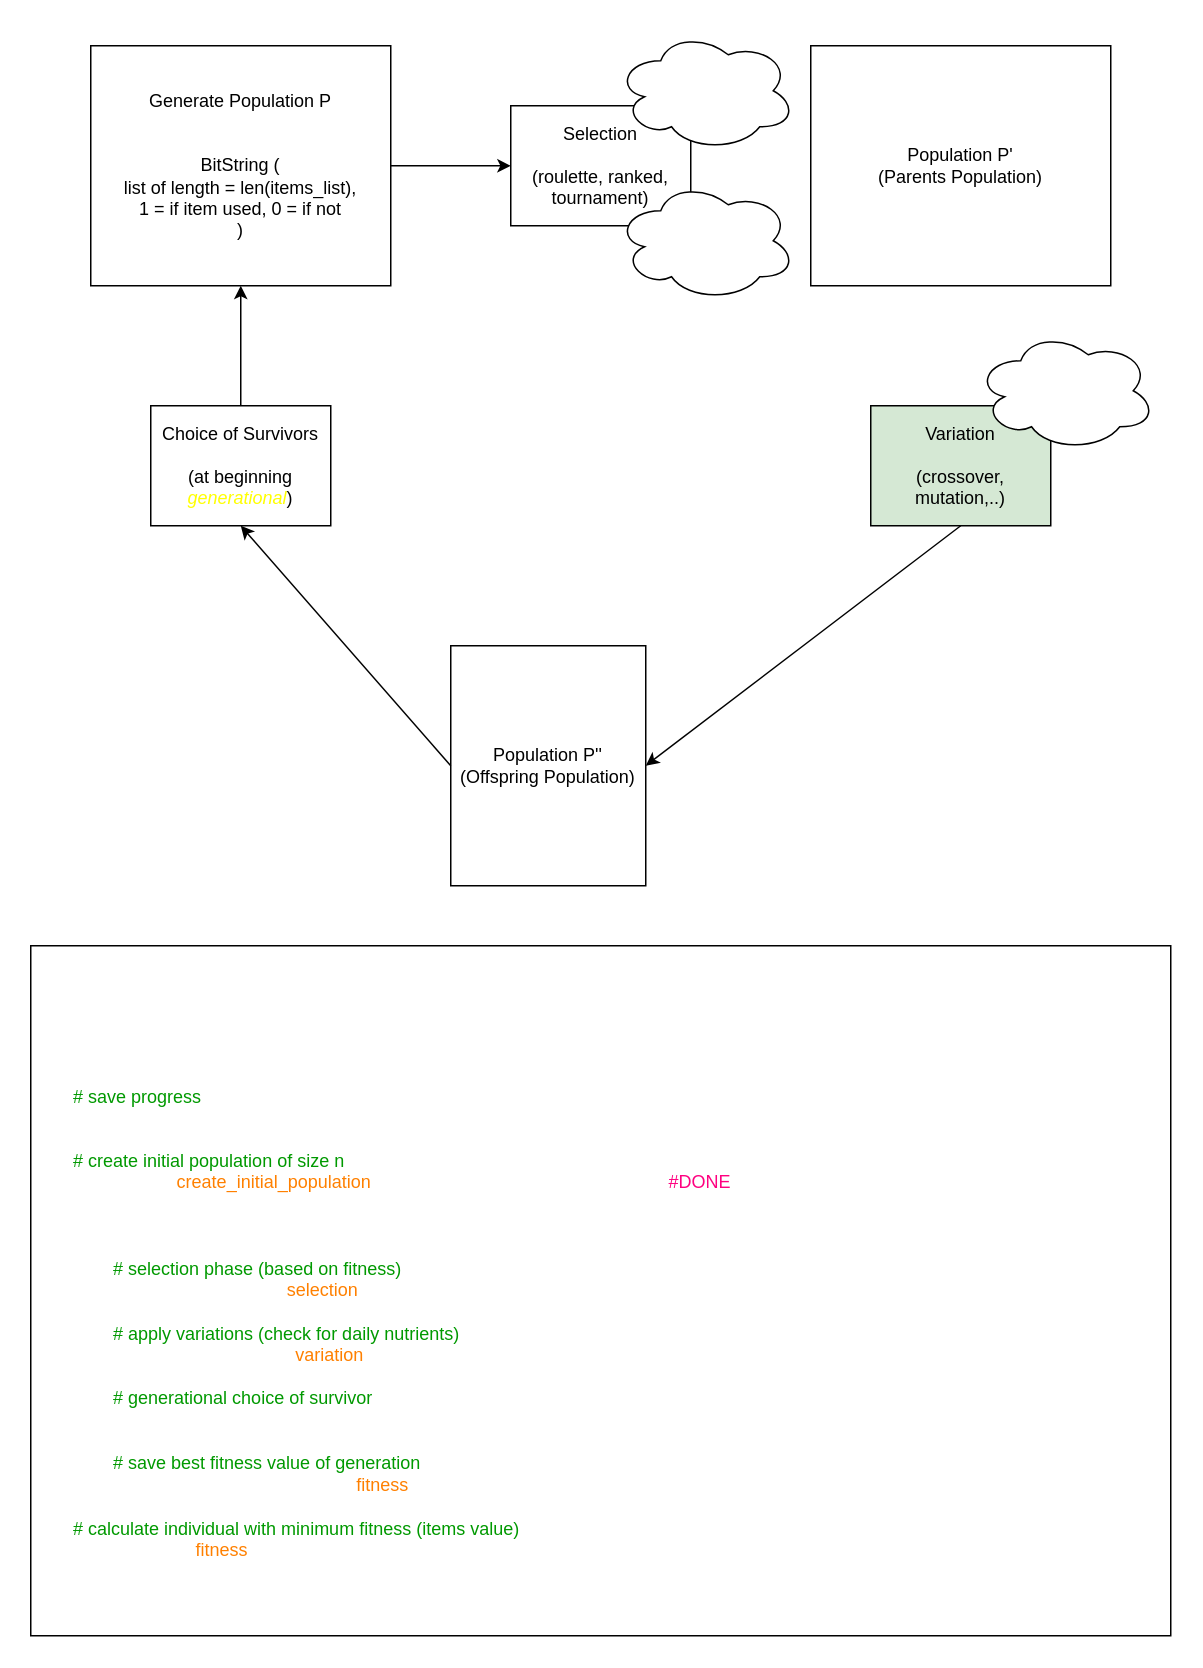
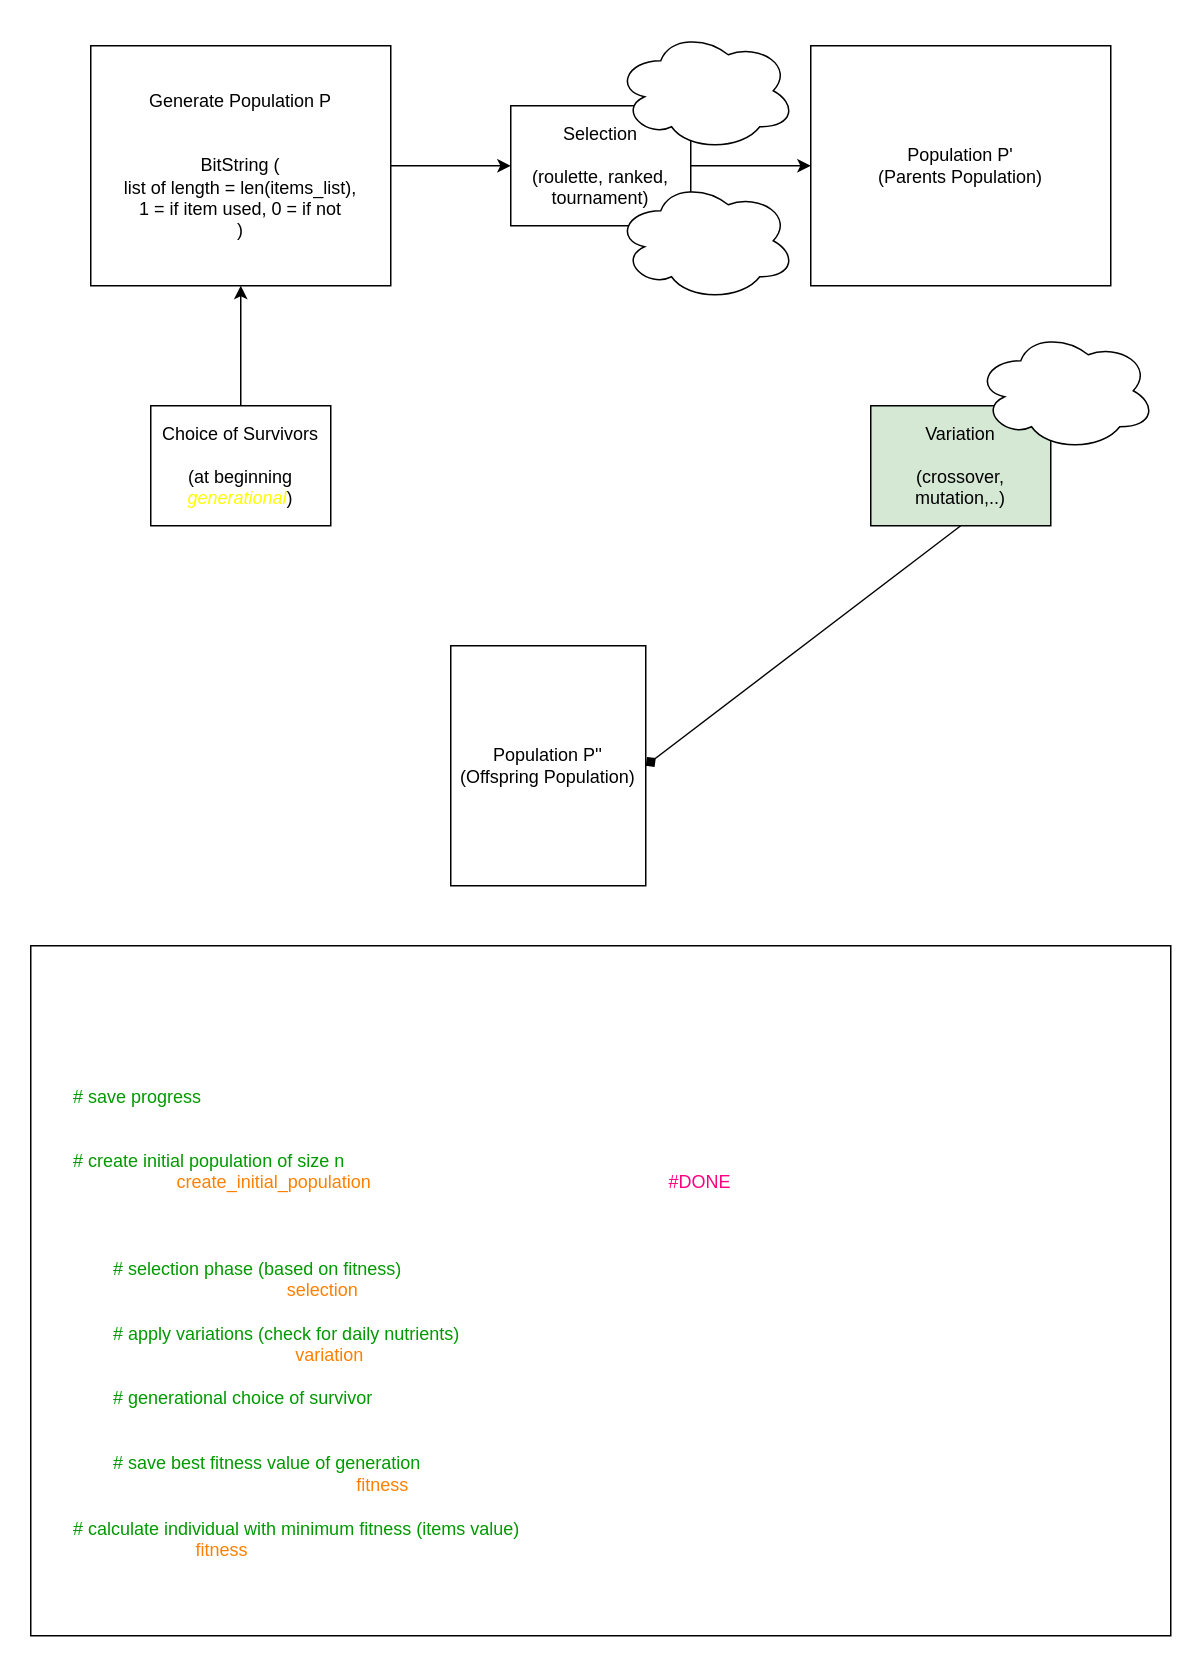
+ <mxCell id="6" value="" style="endArrow=classic;html=1;exitX=1;exitY=0.5;exitDx=0;exitDy=0;entryX=0;entryY=0.5;entryDx=0;entryDy=0;" parent="1" source="3" target="4" edge="1"><mxGeometry width="50" height="50" relative="1" as="geometry"><mxPoint x="540" y="300" as="sourcePoint" /><mxPoint x="590" y="250" as="targetPoint" /></mxGeometry></mxCell>
- <mxCell id="10" value="" style="endArrow=classic;html=1;exitX=0;exitY=0.5;exitDx=0;exitDy=0;entryX=0.5;entryY=1;entryDx=0;entryDy=0;" parent="1" source="8" target="11" edge="1"><mxGeometry width="50" height="50" relative="1" as="geometry"><mxPoint x="440" y="320" as="sourcePoint" /><mxPoint x="190" y="410" as="targetPoint" /></mxGeometry></mxCell>
- <mxCell id="9" value="" style="endArrow=classic;html=1;exitX=0.5;exitY=1;exitDx=0;exitDy=0;entryX=1;entryY=0.5;entryDx=0;entryDy=0;" parent="1" source="7" target="8" edge="1"><mxGeometry width="50" height="50" relative="1" as="geometry"><mxPoint x="440" y="330" as="sourcePoint" /><mxPoint x="490" y="280" as="targetPoint" /></mxGeometry></mxCell>
+ <mxCell id="9" value="" style="endArrow=diamond;html=1;exitX=0.5;exitY=1;exitDx=0;exitDy=0;entryX=1;entryY=0.5;entryDx=0;entryDy=0;" parent="1" source="7" target="8" edge="1"><mxGeometry width="50" height="50" relative="1" as="geometry"><mxPoint x="440" y="330" as="sourcePoint" /><mxPoint x="490" y="280" as="targetPoint" /></mxGeometry></mxCell>
